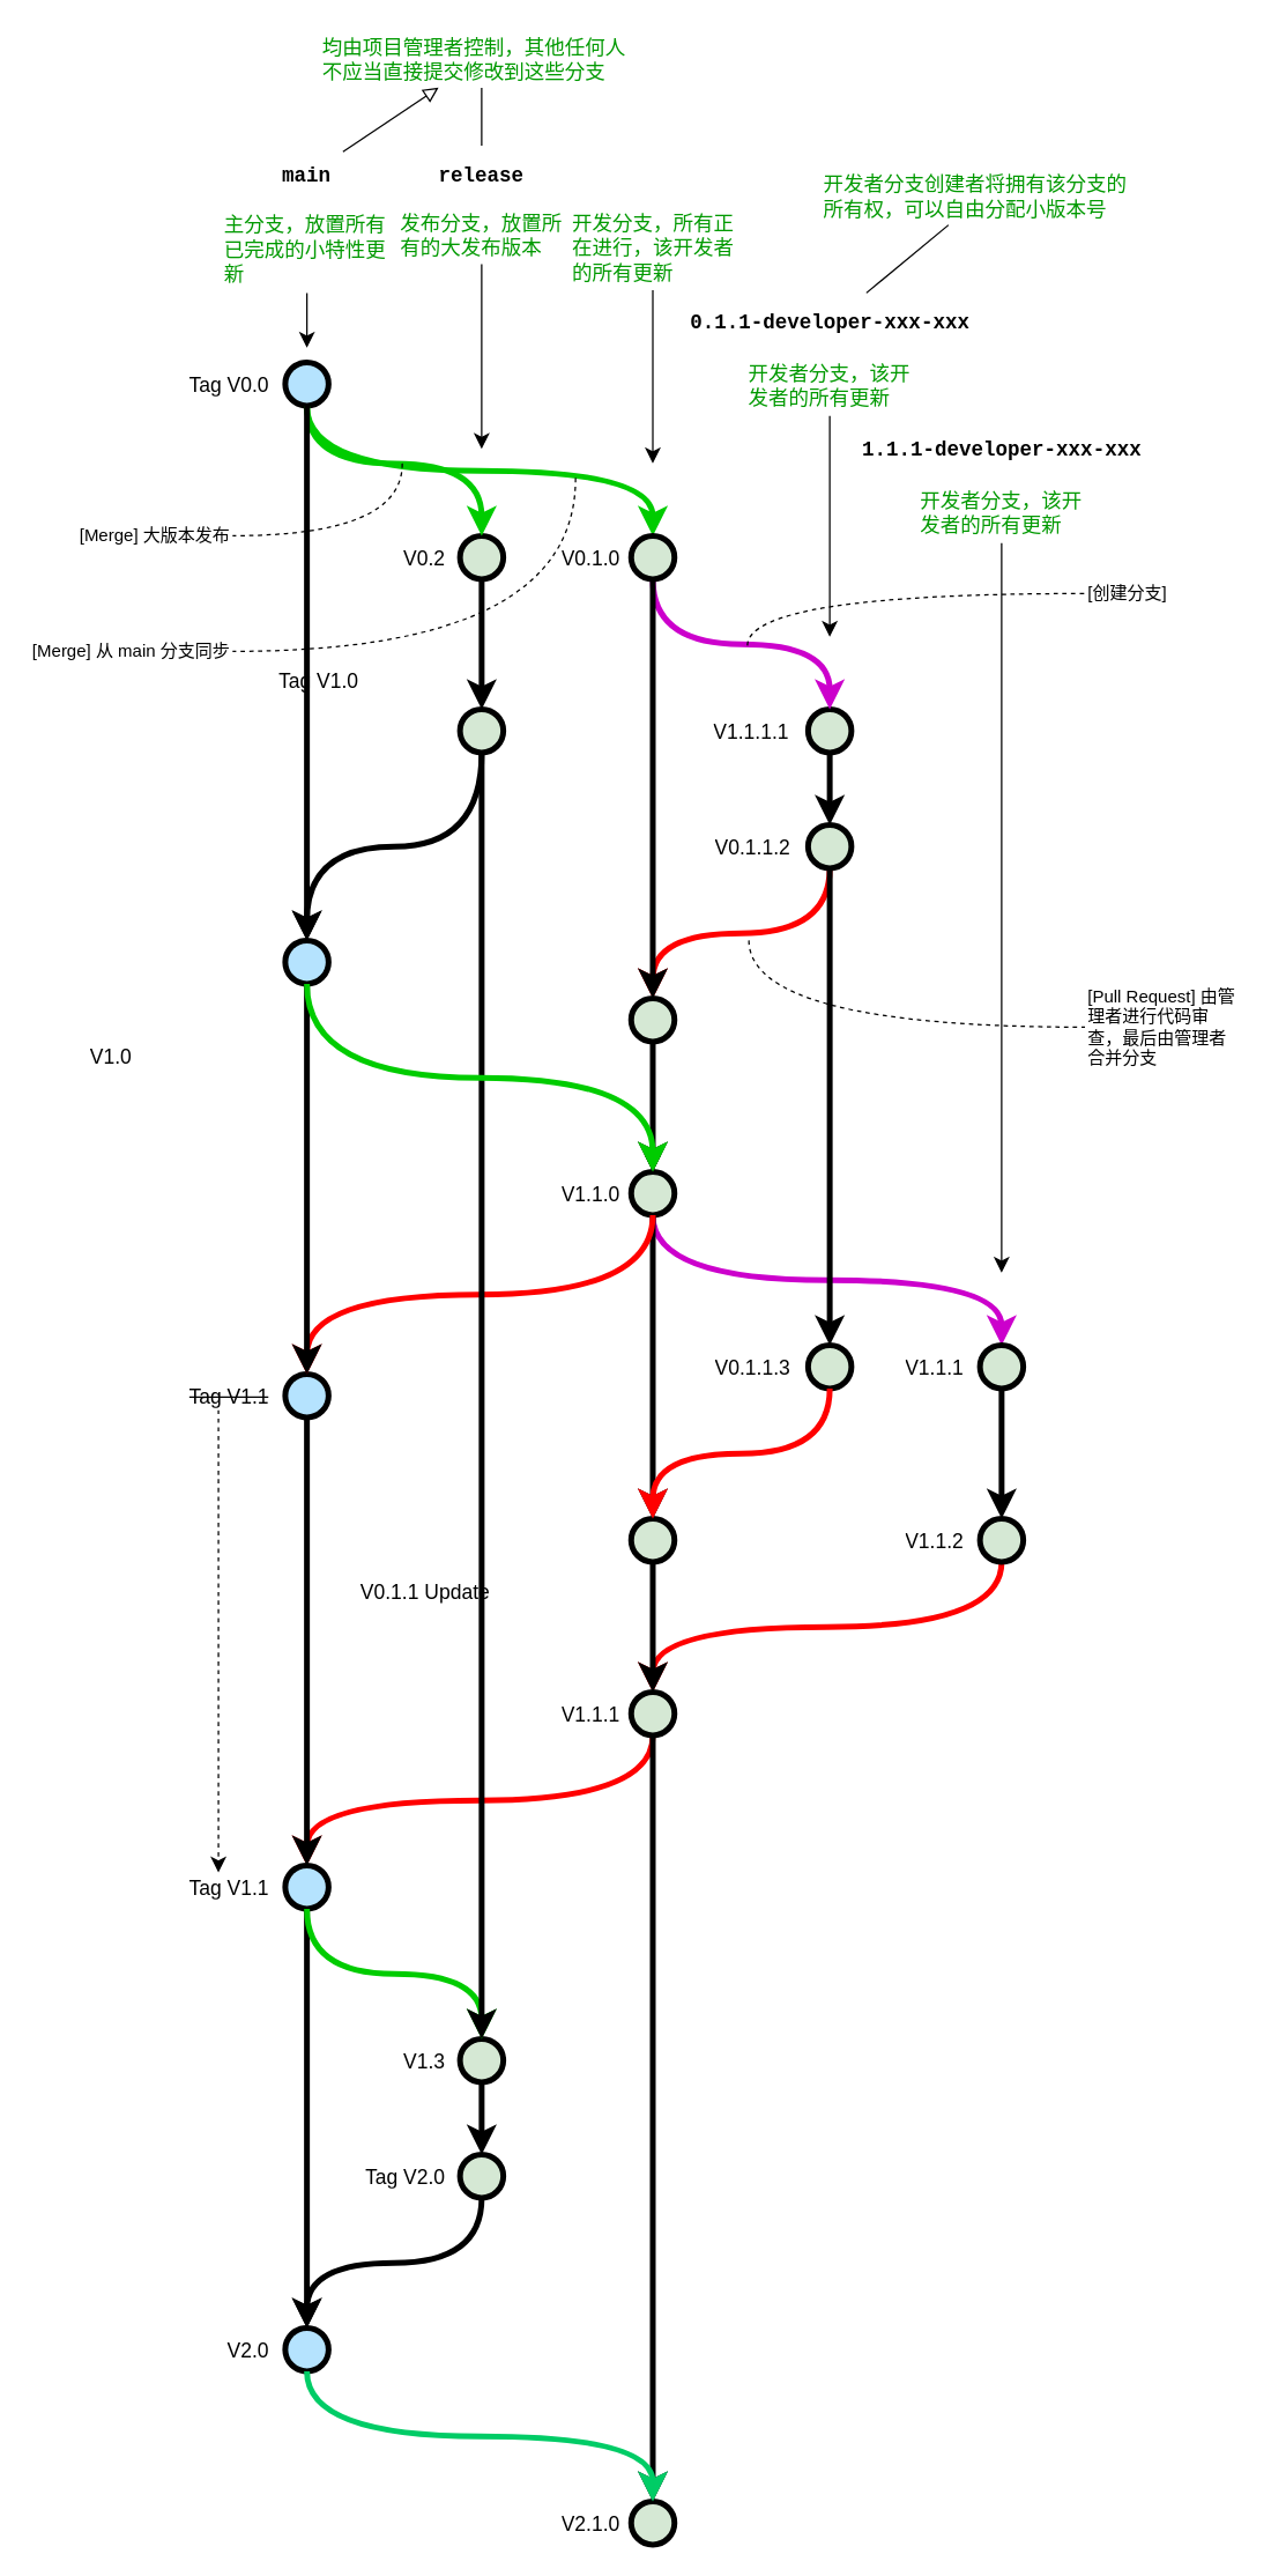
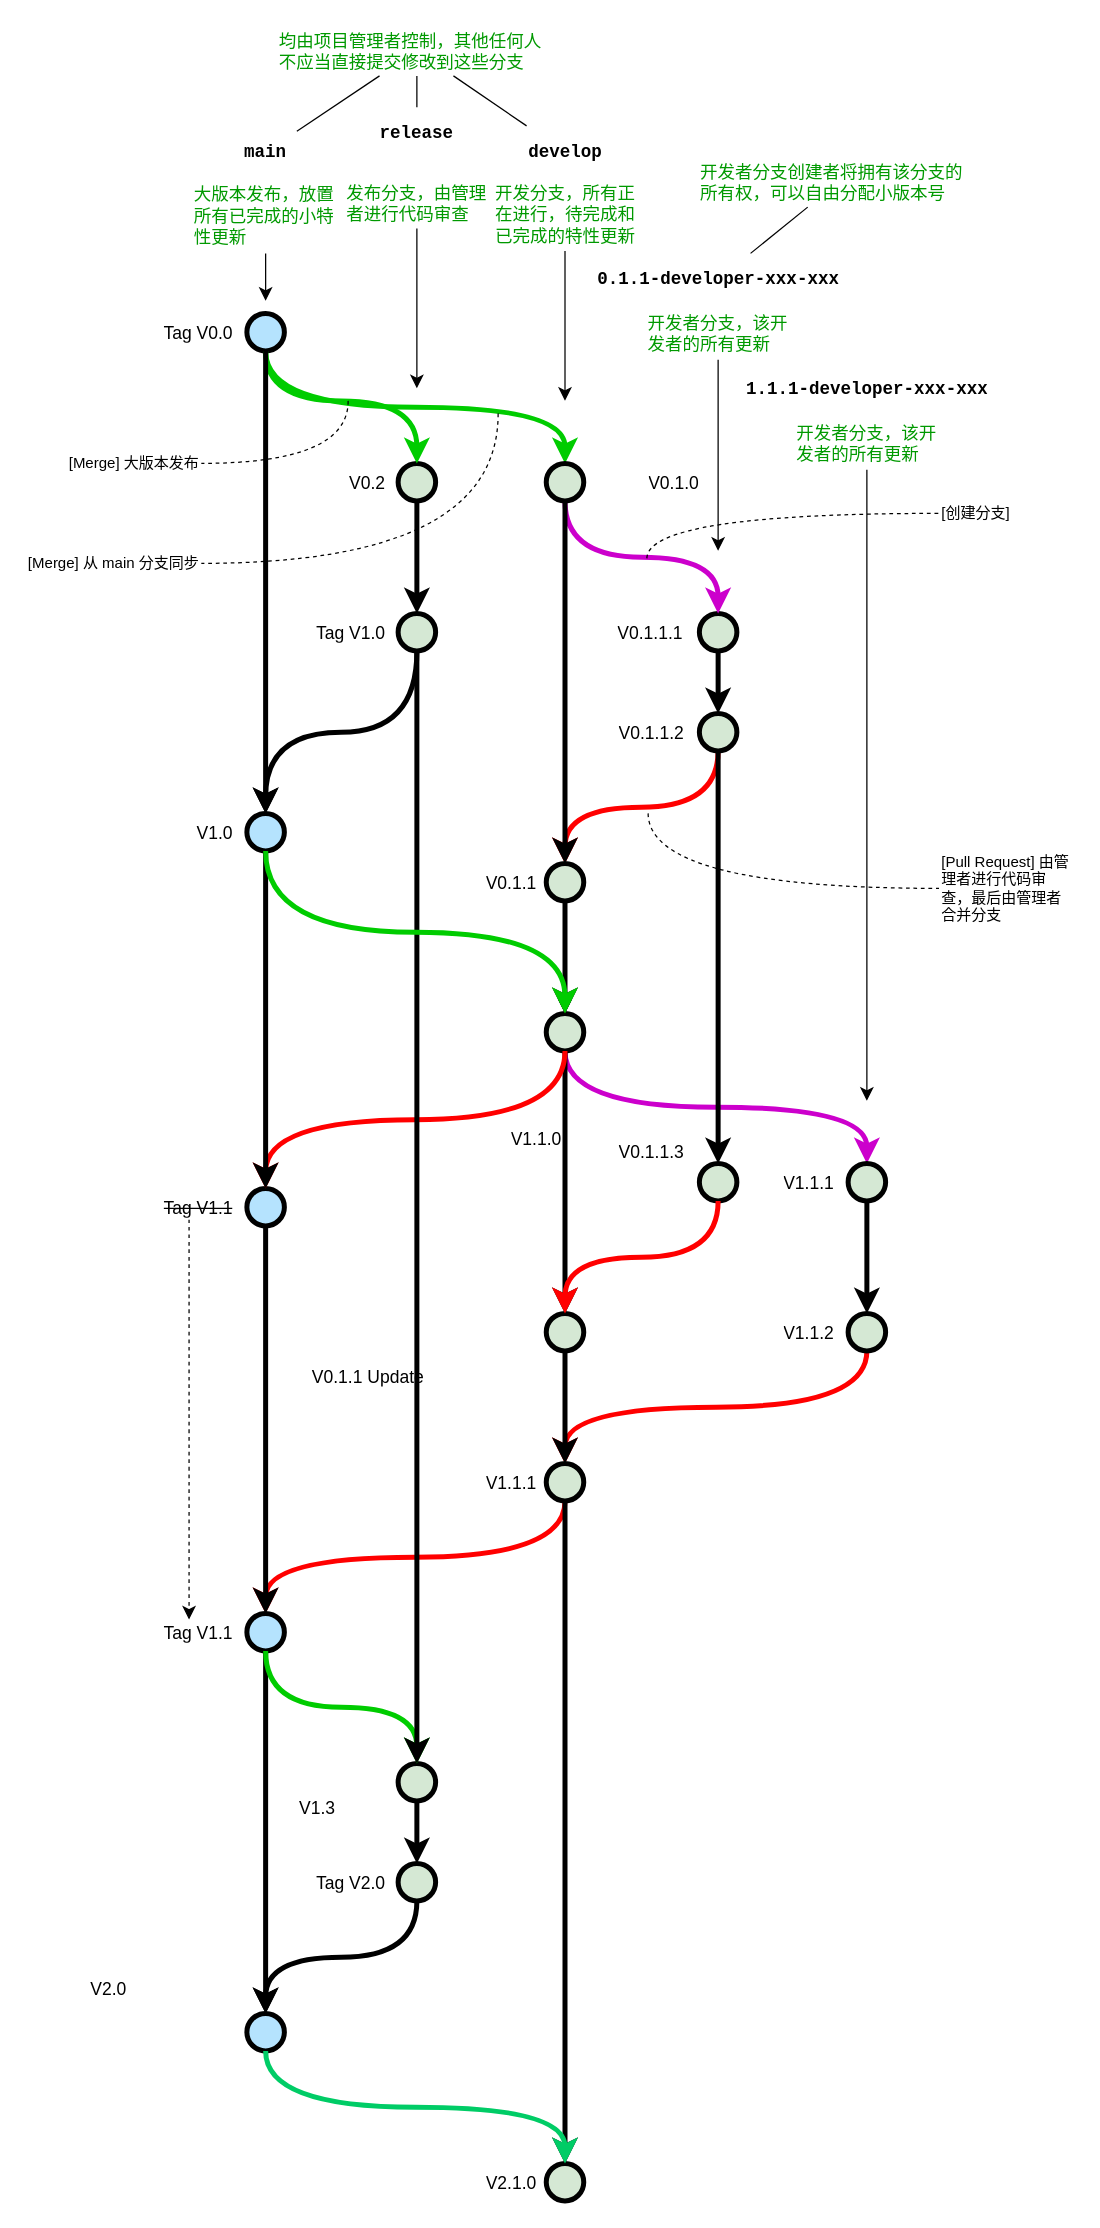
- <mxCell id="48" style="edgeStyle=none;curved=1;rounded=0;orthogonalLoop=1;jettySize=auto;html=1;fontSize=12;startSize=8;endSize=8;endArrow=block;endFill=0;" edge="1" parent="1" source="49" target="67"><mxGeometry relative="1" as="geometry" /></mxCell>
+ <mxCell id="48" style="edgeStyle=none;curved=1;rounded=0;orthogonalLoop=1;jettySize=auto;html=1;fontSize=12;startSize=8;endSize=8;endArrow=none;endFill=0;" edge="1" parent="1" source="49" target="67"><mxGeometry relative="1" as="geometry" /></mxCell>
+ <mxCell id="56" style="edgeStyle=none;curved=1;rounded=0;orthogonalLoop=1;jettySize=auto;html=1;fontSize=12;startSize=8;endSize=8;endArrow=none;endFill=0;" edge="1" parent="1" source="57" target="67"><mxGeometry relative="1" as="geometry" /></mxCell>
- <mxCell id="53" value="release" style="text;html=1;strokeColor=none;fillColor=none;align=center;verticalAlign=middle;whiteSpace=wrap;overflow=hidden;fontSize=14;fontStyle=1;fontFamily=Courier New;" vertex="1" parent="1"><mxGeometry x="298" y="100" width="70" height="42" as="geometry" /></mxCell>
+ <mxCell id="53" value="release" style="text;html=1;strokeColor=none;fillColor=none;align=center;verticalAlign=middle;whiteSpace=wrap;overflow=hidden;fontSize=14;fontStyle=1;fontFamily=Courier New;" vertex="1" parent="1"><mxGeometry x="298" y="85" width="70" height="42" as="geometry" /></mxCell>
+ <mxCell id="57" value="develop" style="text;html=1;strokeColor=none;fillColor=none;align=center;verticalAlign=middle;whiteSpace=wrap;overflow=hidden;fontSize=14;fontStyle=1;fontFamily=Courier New;" vertex="1" parent="1"><mxGeometry x="416.5" y="100" width="70" height="42" as="geometry" /></mxCell>
- <mxCell id="68" value="开发者分支创建者将拥有该分支的所有权，可以自由分配小版本号" style="text;html=1;strokeColor=none;fillColor=none;align=left;verticalAlign=middle;whiteSpace=wrap;overflow=hidden;fontSize=14;fontStyle=0;fontColor=#009900;" vertex="1" parent="1"><mxGeometry x="568.29" y="115" width="224.21" height="40" as="geometry" /></mxCell>
+ <mxCell id="68" value="开发者分支创建者将拥有该分支的所有权，可以自由分配小版本号" style="text;html=1;strokeColor=none;fillColor=none;align=left;verticalAlign=middle;whiteSpace=wrap;overflow=hidden;fontSize=14;fontStyle=0;fontColor=#009900;" vertex="1" parent="1"><mxGeometry x="558.29" y="125" width="224.21" height="40" as="geometry" /></mxCell>
- <mxCell id="55" value="发布分支，放置所有的大发布版本" style="text;html=1;strokeColor=none;fillColor=none;align=left;verticalAlign=middle;whiteSpace=wrap;overflow=hidden;fontSize=14;fontStyle=0;fontColor=#009900;" vertex="1" parent="1"><mxGeometry x="275.29" y="142" width="115.42" height="40" as="geometry" /></mxCell>
+ <mxCell id="55" value="发布分支，由管理者进行代码审查" style="text;html=1;strokeColor=none;fillColor=none;align=left;verticalAlign=middle;whiteSpace=wrap;overflow=hidden;fontSize=14;fontStyle=0;fontColor=#009900;" vertex="1" parent="1"><mxGeometry x="275.29" y="142" width="115.42" height="40" as="geometry" /></mxCell>
- <mxCell id="59" value="开发分支，所有正在进行，该开发者的所有更新" style="text;html=1;strokeColor=none;fillColor=none;align=left;verticalAlign=middle;whiteSpace=wrap;overflow=hidden;fontSize=14;fontStyle=0;fontColor=#009900;" vertex="1" parent="1"><mxGeometry x="393.79" y="142" width="115.42" height="58" as="geometry" /></mxCell>
+ <mxCell id="59" value="开发分支，所有正在进行，待完成和已完成的特性更新" style="text;html=1;strokeColor=none;fillColor=none;align=left;verticalAlign=middle;whiteSpace=wrap;overflow=hidden;fontSize=14;fontStyle=0;fontColor=#009900;" vertex="1" parent="1"><mxGeometry x="393.79" y="142" width="115.42" height="58" as="geometry" /></mxCell>
- <mxCell id="51" value="主分支，放置所有已完成的小特性更新" style="text;html=1;strokeColor=none;fillColor=none;align=left;verticalAlign=middle;whiteSpace=wrap;overflow=hidden;fontSize=14;fontStyle=0;fontColor=#009900;" vertex="1" parent="1"><mxGeometry x="152.58" y="142" width="118.87" height="60" as="geometry" /></mxCell>
+ <mxCell id="51" value="大版本发布，放置所有已完成的小特性更新" style="text;html=1;strokeColor=none;fillColor=none;align=left;verticalAlign=middle;whiteSpace=wrap;overflow=hidden;fontSize=14;fontStyle=0;fontColor=#009900;" vertex="1" parent="1"><mxGeometry x="152.58" y="142" width="118.87" height="60" as="geometry" /></mxCell>
- <mxCell id="84" value="V0.1.0" style="text;html=1;strokeColor=none;fillColor=none;align=right;verticalAlign=middle;whiteSpace=wrap;overflow=hidden;fontSize=14;" vertex="1" parent="1"><mxGeometry x="388" y="375" width="42.5" height="20" as="geometry" /></mxCell>
+ <mxCell id="84" value="V0.1.0" style="text;html=1;strokeColor=none;fillColor=none;align=right;verticalAlign=middle;whiteSpace=wrap;overflow=hidden;fontSize=14;" vertex="1" parent="1"><mxGeometry x="518" y="375" width="42.5" height="20" as="geometry" /></mxCell>
- <mxCell id="70" value="Tag V1.0" style="text;html=1;strokeColor=none;fillColor=none;align=right;verticalAlign=middle;whiteSpace=wrap;overflow=hidden;fontSize=14;" vertex="1" parent="1"><mxGeometry x="177" y="460" width="72.5" height="20" as="geometry" /></mxCell>
+ <mxCell id="70" value="Tag V1.0" style="text;html=1;strokeColor=none;fillColor=none;align=right;verticalAlign=middle;whiteSpace=wrap;overflow=hidden;fontSize=14;" vertex="1" parent="1"><mxGeometry x="237" y="495" width="72.5" height="20" as="geometry" /></mxCell>
- <mxCell id="86" value="V1.1.1.1" style="text;html=1;strokeColor=none;fillColor=none;align=right;verticalAlign=middle;whiteSpace=wrap;overflow=hidden;fontSize=14;" vertex="1" parent="1"><mxGeometry x="488" y="495" width="60" height="20" as="geometry" /></mxCell>
+ <mxCell id="86" value="V0.1.1.1" style="text;html=1;strokeColor=none;fillColor=none;align=right;verticalAlign=middle;whiteSpace=wrap;overflow=hidden;fontSize=14;" vertex="1" parent="1"><mxGeometry x="488" y="495" width="60" height="20" as="geometry" /></mxCell>
+ <mxCell id="87" value="V0.1.1" style="text;html=1;strokeColor=none;fillColor=none;align=right;verticalAlign=middle;whiteSpace=wrap;overflow=hidden;fontSize=14;" vertex="1" parent="1"><mxGeometry x="388" y="695" width="42.5" height="20" as="geometry" /></mxCell>
- <mxCell id="76" value="V1.0" style="text;html=1;strokeColor=none;fillColor=none;align=right;verticalAlign=middle;whiteSpace=wrap;overflow=hidden;fontSize=14;" vertex="1" parent="1"><mxGeometry x="19.5" y="720" width="72.5" height="20" as="geometry" /></mxCell>
+ <mxCell id="76" value="V1.0" style="text;html=1;strokeColor=none;fillColor=none;align=right;verticalAlign=middle;whiteSpace=wrap;overflow=hidden;fontSize=14;" vertex="1" parent="1"><mxGeometry x="114.5" y="655" width="72.5" height="20" as="geometry" /></mxCell>
- <mxCell id="88" value="V1.1.0" style="text;html=1;strokeColor=none;fillColor=none;align=right;verticalAlign=middle;whiteSpace=wrap;overflow=hidden;fontSize=14;" vertex="1" parent="1"><mxGeometry x="388" y="815" width="42.5" height="20" as="geometry" /></mxCell>
+ <mxCell id="88" value="V1.1.0" style="text;html=1;strokeColor=none;fillColor=none;align=right;verticalAlign=middle;whiteSpace=wrap;overflow=hidden;fontSize=14;" vertex="1" parent="1"><mxGeometry x="408" y="900" width="42.5" height="20" as="geometry" /></mxCell>
- <mxCell id="92" value="V0.1.1.3" style="text;html=1;strokeColor=none;fillColor=none;align=right;verticalAlign=middle;whiteSpace=wrap;overflow=hidden;fontSize=14;" vertex="1" parent="1"><mxGeometry x="485.5" y="935" width="62.5" height="20" as="geometry" /></mxCell>
+ <mxCell id="92" value="V0.1.1.3" style="text;html=1;strokeColor=none;fillColor=none;align=right;verticalAlign=middle;whiteSpace=wrap;overflow=hidden;fontSize=14;" vertex="1" parent="1"><mxGeometry x="485.5" y="910" width="62.5" height="20" as="geometry" /></mxCell>
- <mxCell id="75" value="V1.3" style="text;html=1;strokeColor=none;fillColor=none;align=right;verticalAlign=middle;whiteSpace=wrap;overflow=hidden;fontSize=14;" vertex="1" parent="1"><mxGeometry x="237" y="1415" width="72.5" height="20" as="geometry" /></mxCell>
+ <mxCell id="75" value="V1.3" style="text;html=1;strokeColor=none;fillColor=none;align=right;verticalAlign=middle;whiteSpace=wrap;overflow=hidden;fontSize=14;" vertex="1" parent="1"><mxGeometry x="197" y="1435" width="72.5" height="20" as="geometry" /></mxCell>
- <mxCell id="77" value="V2.0" style="text;html=1;strokeColor=none;fillColor=none;align=right;verticalAlign=middle;whiteSpace=wrap;overflow=hidden;fontSize=14;" vertex="1" parent="1"><mxGeometry x="114.5" y="1615" width="72.5" height="20" as="geometry" /></mxCell>
+ <mxCell id="77" value="V2.0" style="text;html=1;strokeColor=none;fillColor=none;align=right;verticalAlign=middle;whiteSpace=wrap;overflow=hidden;fontSize=14;" vertex="1" parent="1"><mxGeometry x="29.5" y="1580" width="72.5" height="20" as="geometry" /></mxCell>
